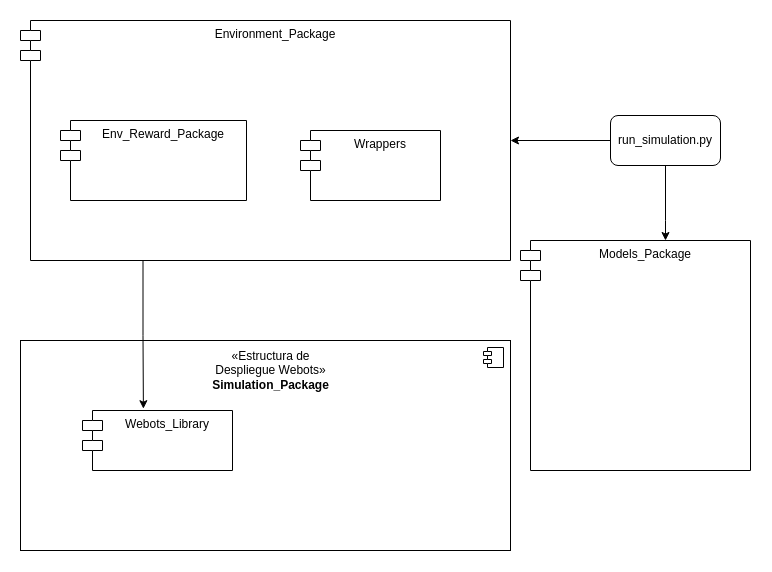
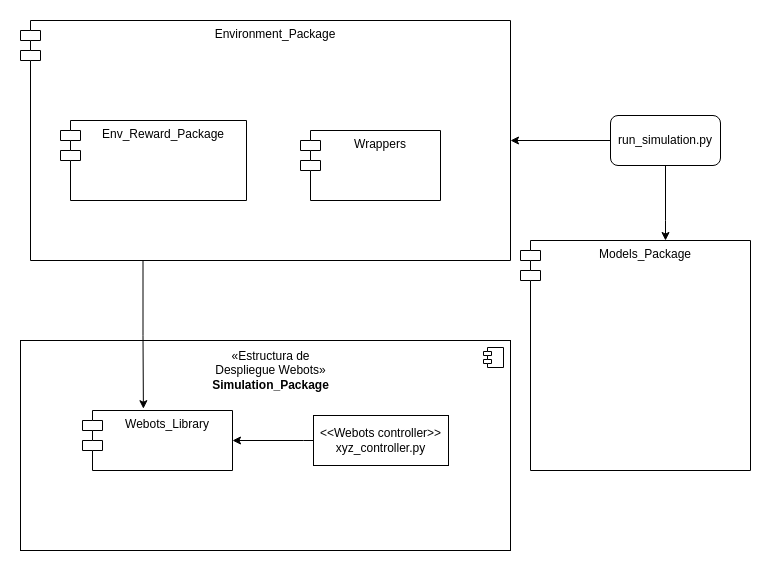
+ <mxCell id="13" style="edgeStyle=orthogonalEdgeStyle;rounded=0;orthogonalLoop=1;jettySize=auto;html=1;exitX=0;exitY=0.5;exitDx=0;exitDy=0;" edge="1" parent="1" source="14" target="9"><mxGeometry relative="1" as="geometry"><Array as="points"><mxPoint x="303" y="440" /></Array></mxGeometry></mxCell>
+ <mxCell id="14" value="&lt;div&gt;&amp;lt;&amp;lt;Webots controller&amp;gt;&amp;gt;&lt;/div&gt;xyz_controller.py" style="html=1;whiteSpace=wrap;" vertex="1" parent="1"><mxGeometry x="313" y="415" width="135" height="50" as="geometry" /></mxCell>
